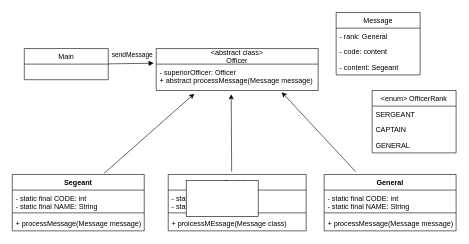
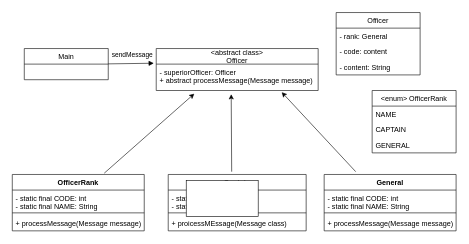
- <mxCell id="5" value="Message" style="swimlane;fontStyle=0;childLayout=stackLayout;horizontal=1;startSize=26;fillColor=none;horizontalStack=0;resizeParent=1;resizeParentMax=0;resizeLast=0;collapsible=1;marginBottom=0;" parent="1" vertex="1"><mxGeometry x="560" y="20" width="140" height="104" as="geometry" /></mxCell>
+ <mxCell id="5" value="Officer" style="swimlane;fontStyle=0;childLayout=stackLayout;horizontal=1;startSize=26;fillColor=none;horizontalStack=0;resizeParent=1;resizeParentMax=0;resizeLast=0;collapsible=1;marginBottom=0;" parent="1" vertex="1"><mxGeometry x="560" y="20" width="140" height="104" as="geometry" /></mxCell>
- <mxCell id="8" value="- content: Segeant" style="text;strokeColor=none;fillColor=none;align=left;verticalAlign=top;spacingLeft=4;spacingRight=4;overflow=hidden;rotatable=0;points=[[0,0.5],[1,0.5]];portConstraint=eastwest;" parent="5" vertex="1"><mxGeometry y="78" width="140" height="26" as="geometry" /></mxCell>
+ <mxCell id="8" value="- content: String" style="text;strokeColor=none;fillColor=none;align=left;verticalAlign=top;spacingLeft=4;spacingRight=4;overflow=hidden;rotatable=0;points=[[0,0.5],[1,0.5]];portConstraint=eastwest;" parent="5" vertex="1"><mxGeometry y="78" width="140" height="26" as="geometry" /></mxCell>
- <mxCell id="10" value="SERGEANT" style="text;strokeColor=none;fillColor=none;align=left;verticalAlign=top;spacingLeft=4;spacingRight=4;overflow=hidden;rotatable=0;points=[[0,0.5],[1,0.5]];portConstraint=eastwest;" parent="9" vertex="1"><mxGeometry y="26" width="140" height="26" as="geometry" /></mxCell>
+ <mxCell id="10" value="NAME" style="text;strokeColor=none;fillColor=none;align=left;verticalAlign=top;spacingLeft=4;spacingRight=4;overflow=hidden;rotatable=0;points=[[0,0.5],[1,0.5]];portConstraint=eastwest;" parent="9" vertex="1"><mxGeometry y="26" width="140" height="26" as="geometry" /></mxCell>
- <mxCell id="13" value="Segeant" style="swimlane;fontStyle=1;align=center;verticalAlign=top;childLayout=stackLayout;horizontal=1;startSize=26;horizontalStack=0;resizeParent=1;resizeParentMax=0;resizeLast=0;collapsible=1;marginBottom=0;" parent="1" vertex="1"><mxGeometry x="20" y="290" width="220" height="94" as="geometry" /></mxCell>
+ <mxCell id="13" value="OfficerRank" style="swimlane;fontStyle=1;align=center;verticalAlign=top;childLayout=stackLayout;horizontal=1;startSize=26;horizontalStack=0;resizeParent=1;resizeParentMax=0;resizeLast=0;collapsible=1;marginBottom=0;" parent="1" vertex="1"><mxGeometry x="20" y="290" width="220" height="94" as="geometry" /></mxCell>
